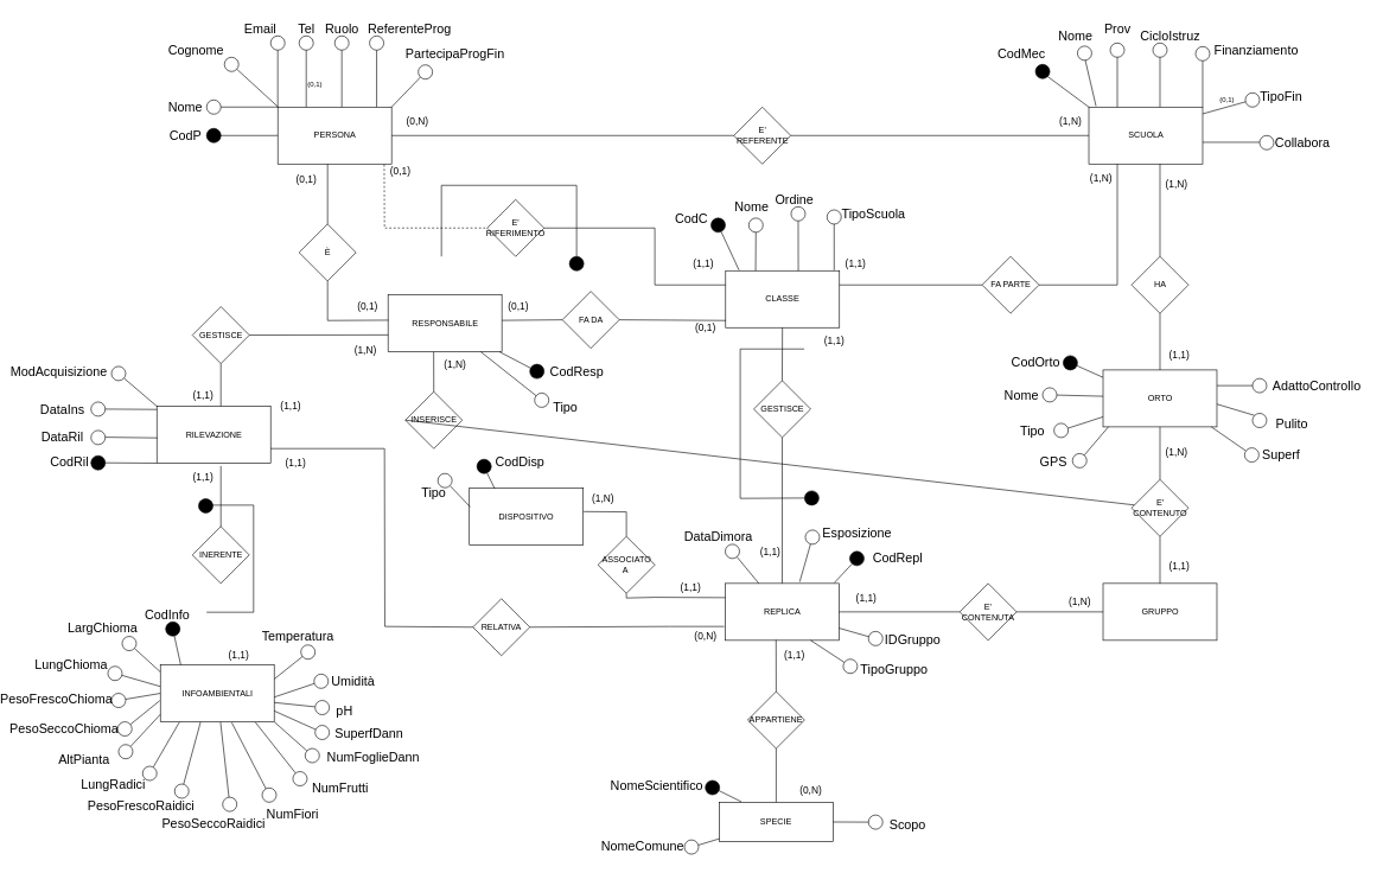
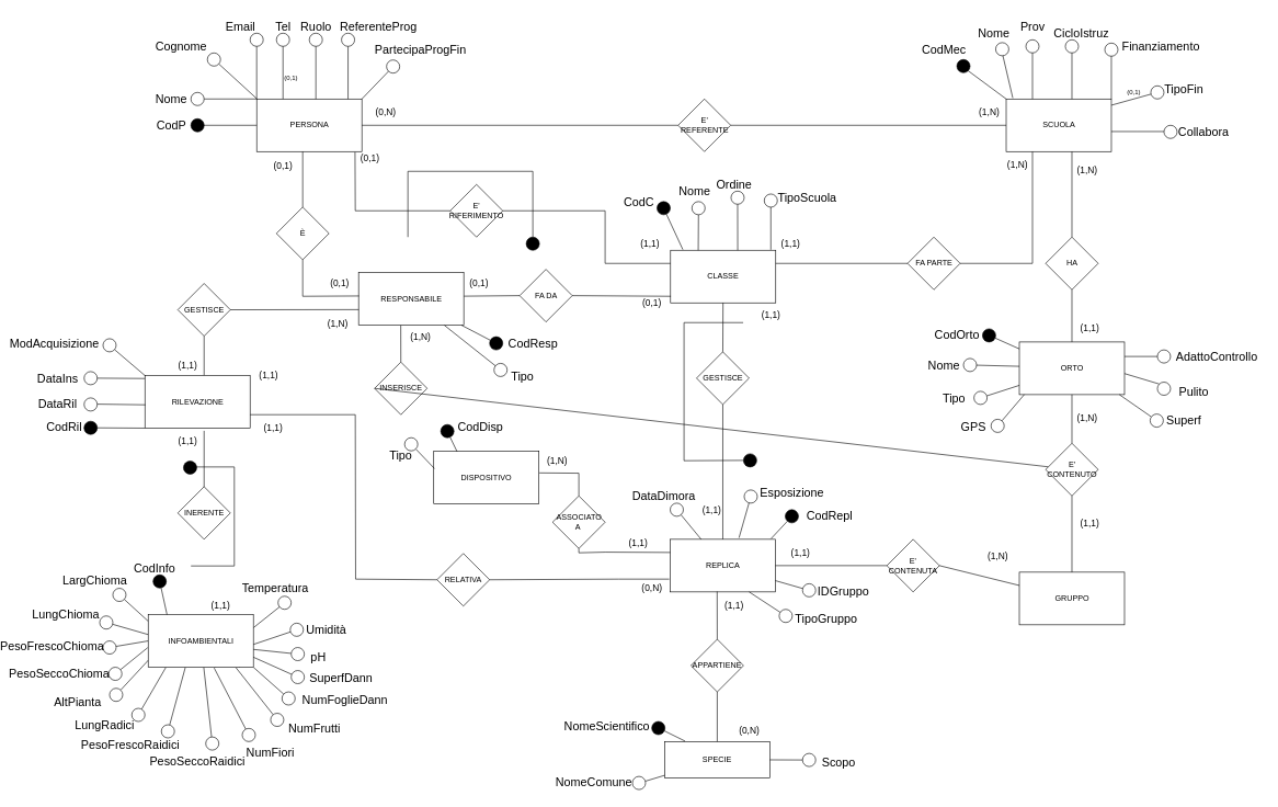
- <mxCell id="152" value="" style="endArrow=none;html=1;rounded=0;exitX=0.935;exitY=1.01;exitDx=0;exitDy=0;entryX=0;entryY=0.5;entryDx=0;entryDy=0;exitPerimeter=0;fontColor=#000000;dashed=1;" parent="1" source="3" target="150" edge="1"><mxGeometry width="50" height="50" relative="1" as="geometry"><mxPoint x="487.5" y="406" as="sourcePoint" /><mxPoint x="561.32" y="416" as="targetPoint" /><Array as="points"><mxPoint x="522.5" y="320" /></Array></mxGeometry></mxCell>
+ <mxCell id="152" value="" style="endArrow=none;html=1;rounded=0;exitX=0.935;exitY=1.01;exitDx=0;exitDy=0;entryX=0;entryY=0.5;entryDx=0;entryDy=0;exitPerimeter=0;fontColor=#000000;" parent="1" source="3" target="150" edge="1"><mxGeometry width="50" height="50" relative="1" as="geometry"><mxPoint x="487.5" y="406" as="sourcePoint" /><mxPoint x="561.32" y="416" as="targetPoint" /><Array as="points"><mxPoint x="522.5" y="320" /></Array></mxGeometry></mxCell>
- <mxCell id="269" value="GRUPPO" style="rounded=0;whiteSpace=wrap;html=1;" vertex="1" parent="1"><mxGeometry x="1532.5" y="819.5" width="160" height="80" as="geometry" /></mxCell>
+ <mxCell id="269" value="GRUPPO" style="rounded=0;whiteSpace=wrap;html=1;" vertex="1" parent="1"><mxGeometry x="1532.5" y="869.5" width="160" height="80" as="geometry" /></mxCell>
